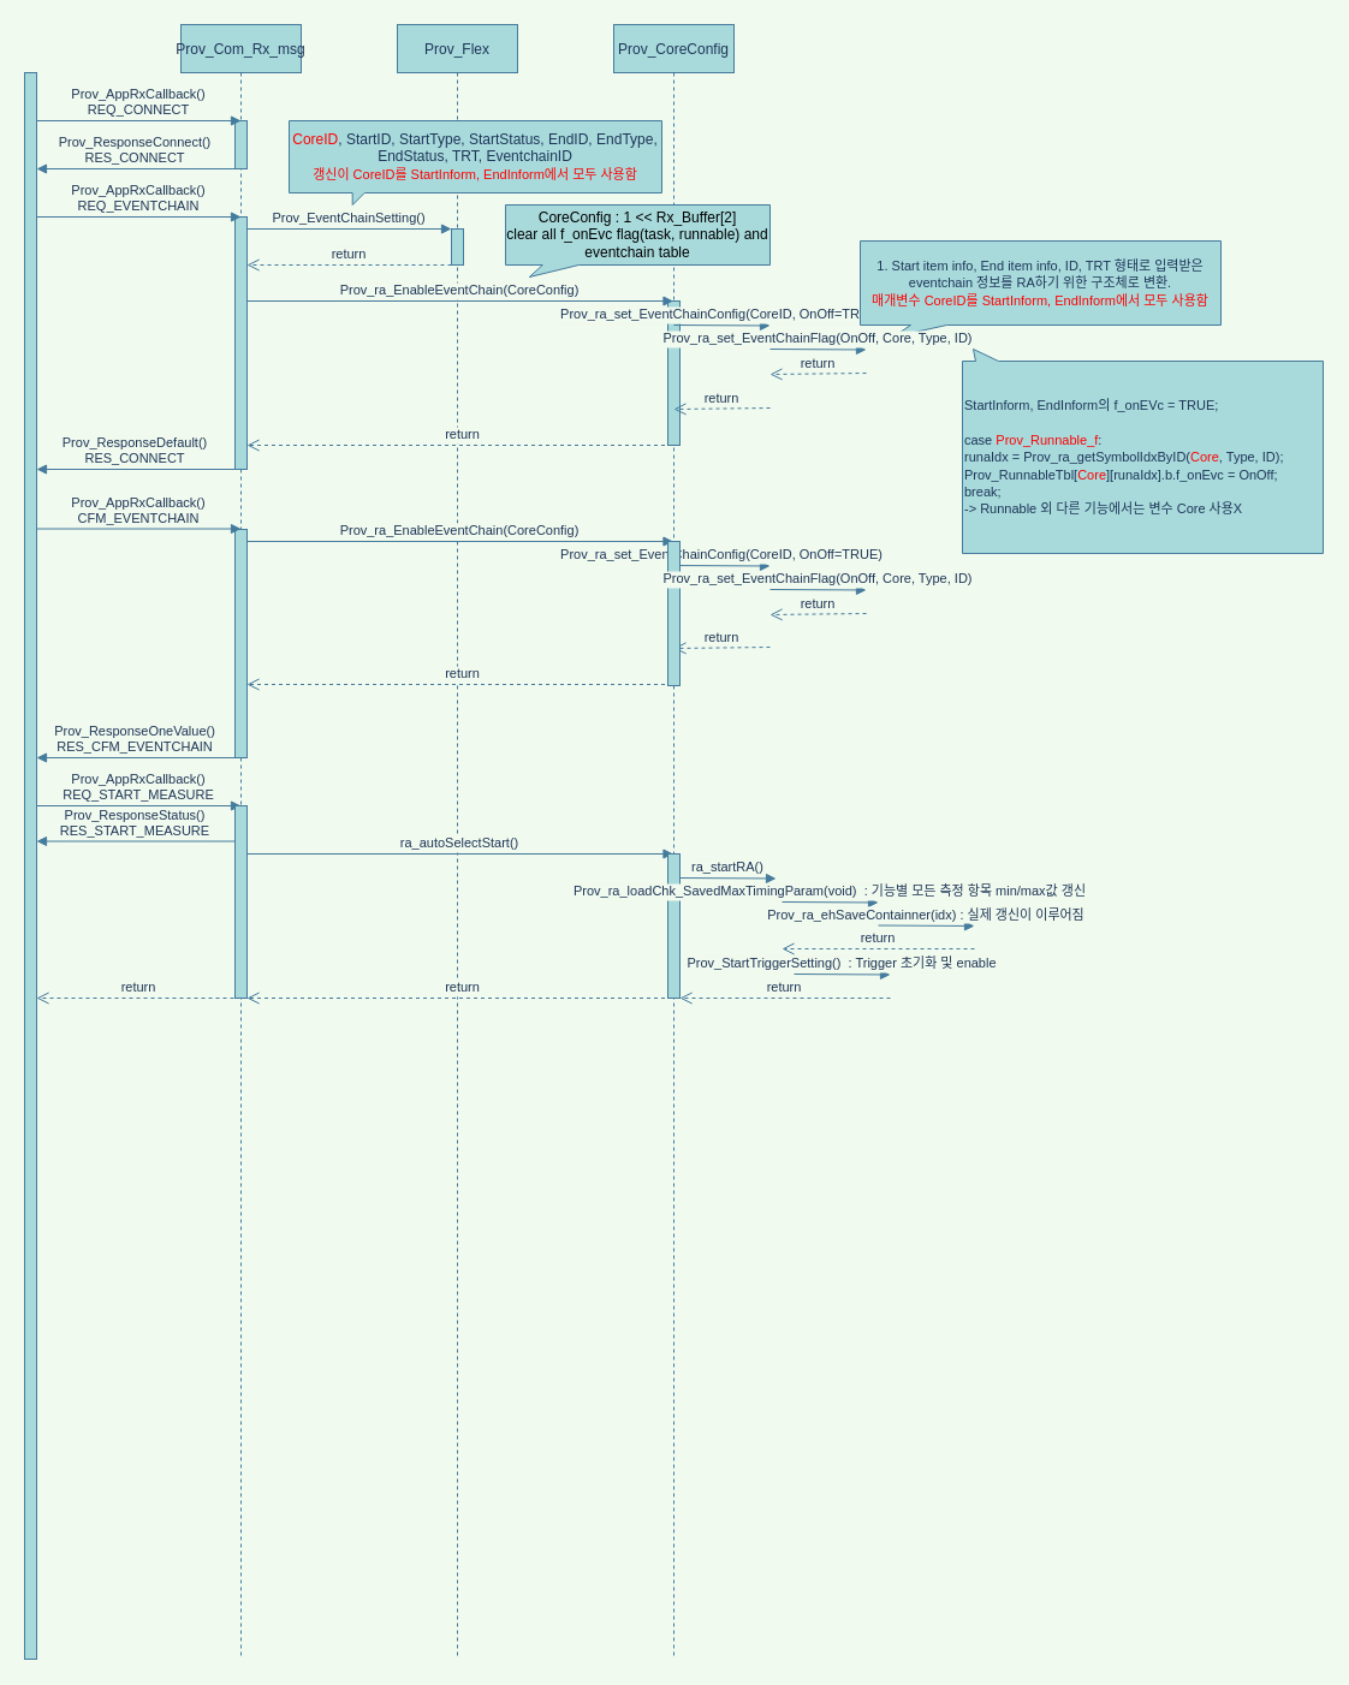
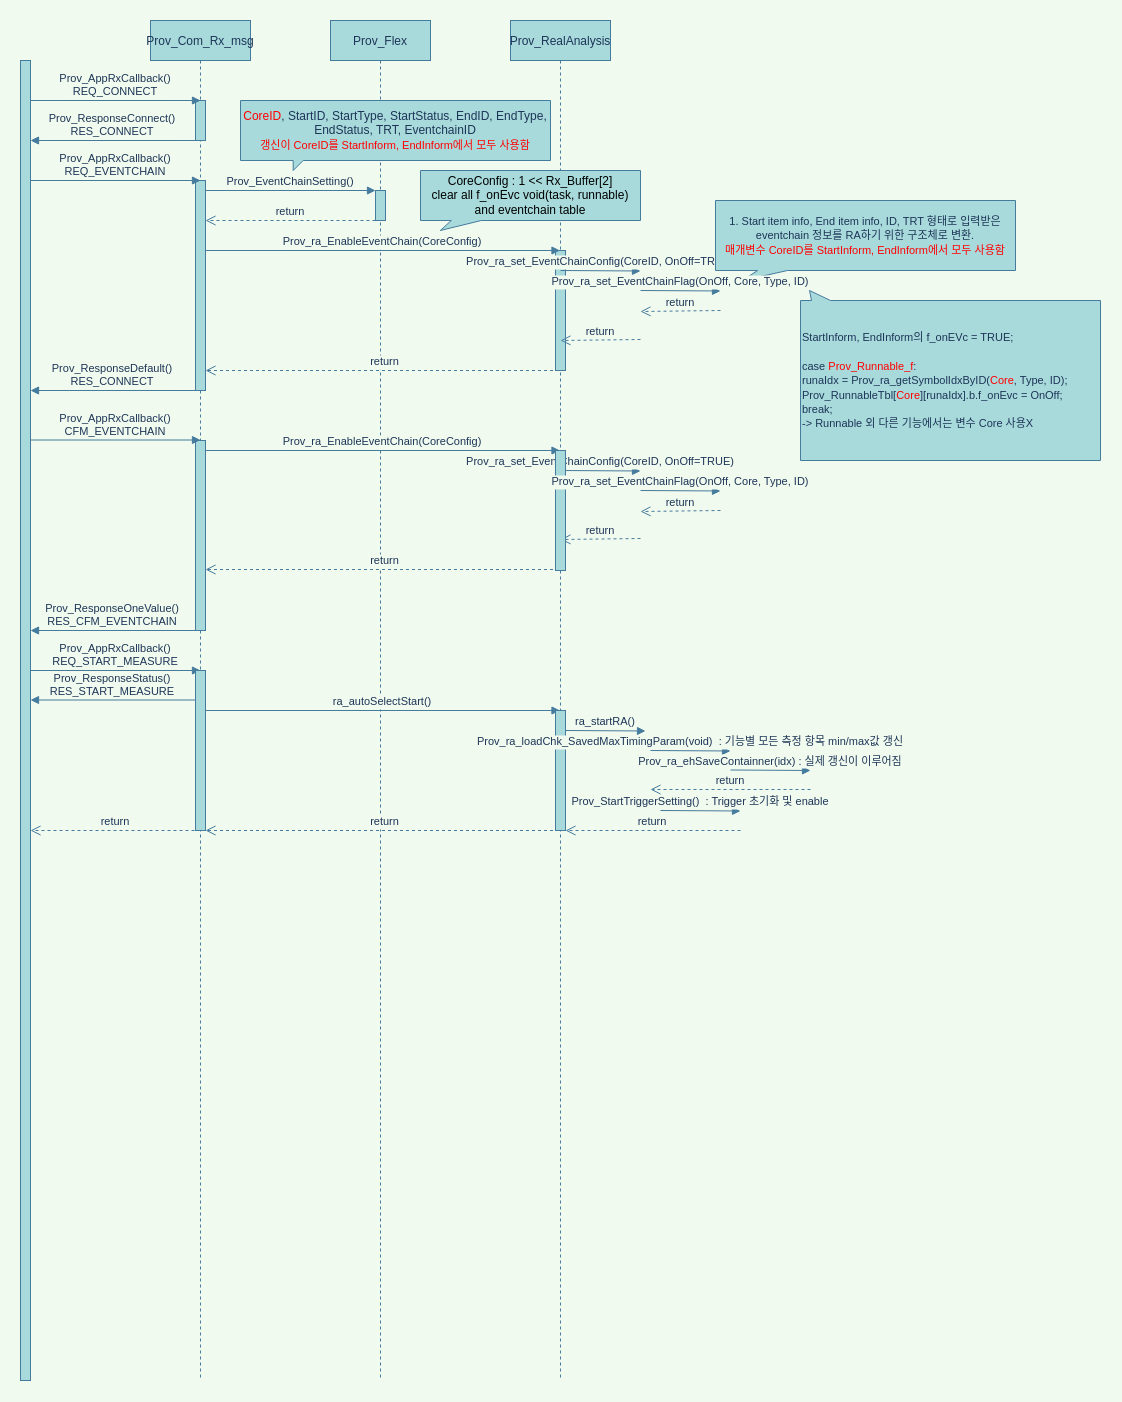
- <mxCell id="6" value="Prov_CoreConfig" style="shape=umlLifeline;perimeter=lifelinePerimeter;container=1;collapsible=0;recursiveResize=0;rounded=0;shadow=0;strokeWidth=1;fillColor=#A8DADC;strokeColor=#457B9D;fontColor=#1D3557;" vertex="1" parent="1"><mxGeometry x="510" y="20" width="100" height="1360" as="geometry" /></mxCell>
+ <mxCell id="6" value="Prov_RealAnalysis" style="shape=umlLifeline;perimeter=lifelinePerimeter;container=1;collapsible=0;recursiveResize=0;rounded=0;shadow=0;strokeWidth=1;fillColor=#A8DADC;strokeColor=#457B9D;fontColor=#1D3557;" vertex="1" parent="1"><mxGeometry x="510" y="20" width="100" height="1360" as="geometry" /></mxCell>
- <mxCell id="18" value="&lt;font color=&quot;#000000&quot;&gt;CoreConfig :&amp;nbsp;1 &amp;lt;&amp;lt; Rx_Buffer[2]&lt;br&gt;clear all f_onEvc flag(task, runnable) and eventchain table&lt;/font&gt;" style="shape=callout;whiteSpace=wrap;html=1;perimeter=calloutPerimeter;position2=0.09;size=10;position=0.14;base=30;direction=east;fillColor=#A8DADC;strokeColor=#457B9D;fontColor=#1D3557;" vertex="1" parent="1"><mxGeometry x="420" y="170" width="220" height="60" as="geometry" /></mxCell>
+ <mxCell id="18" value="&lt;font color=&quot;#000000&quot;&gt;CoreConfig :&amp;nbsp;1 &amp;lt;&amp;lt; Rx_Buffer[2]&lt;br&gt;clear all f_onEvc void(task, runnable) and eventchain table&lt;/font&gt;" style="shape=callout;whiteSpace=wrap;html=1;perimeter=calloutPerimeter;position2=0.09;size=10;position=0.14;base=30;direction=east;fillColor=#A8DADC;strokeColor=#457B9D;fontColor=#1D3557;" vertex="1" parent="1"><mxGeometry x="420" y="170" width="220" height="60" as="geometry" /></mxCell>
